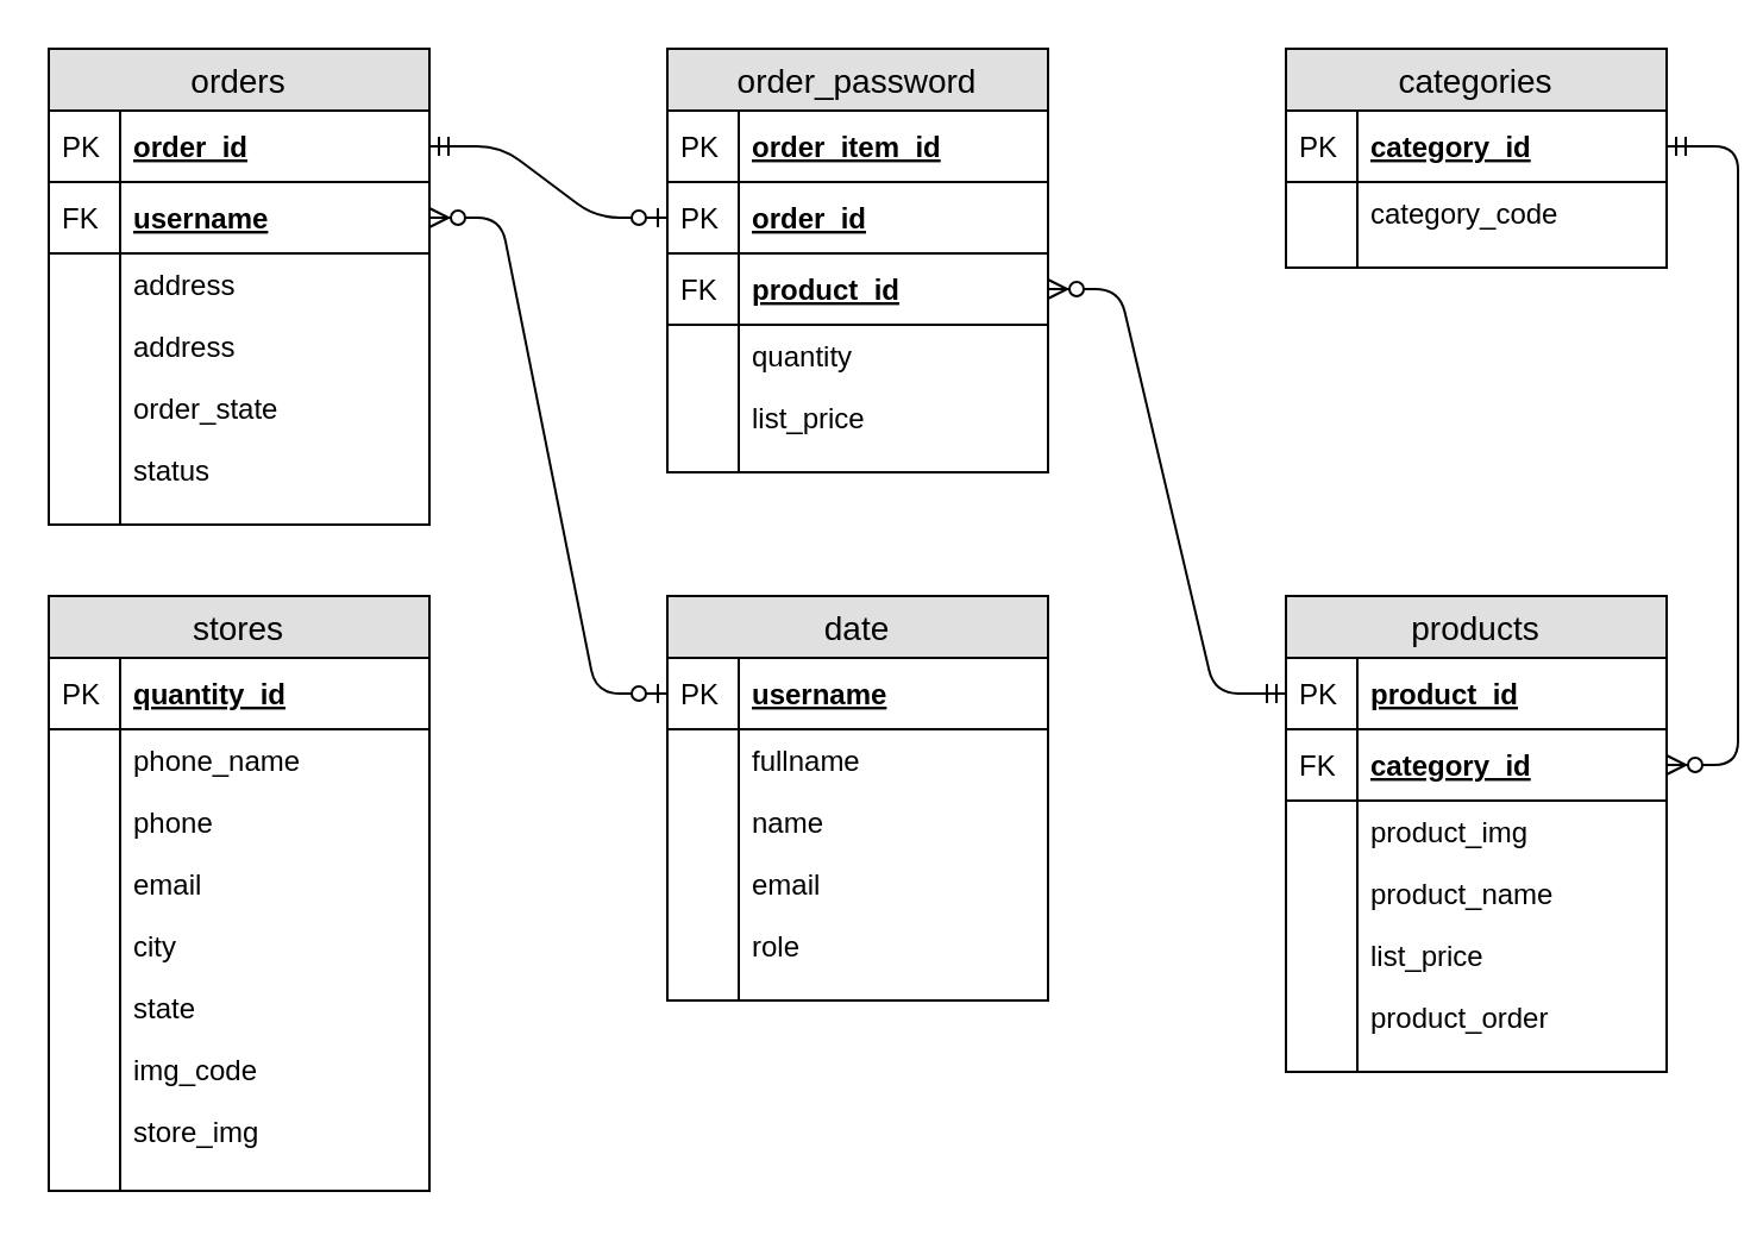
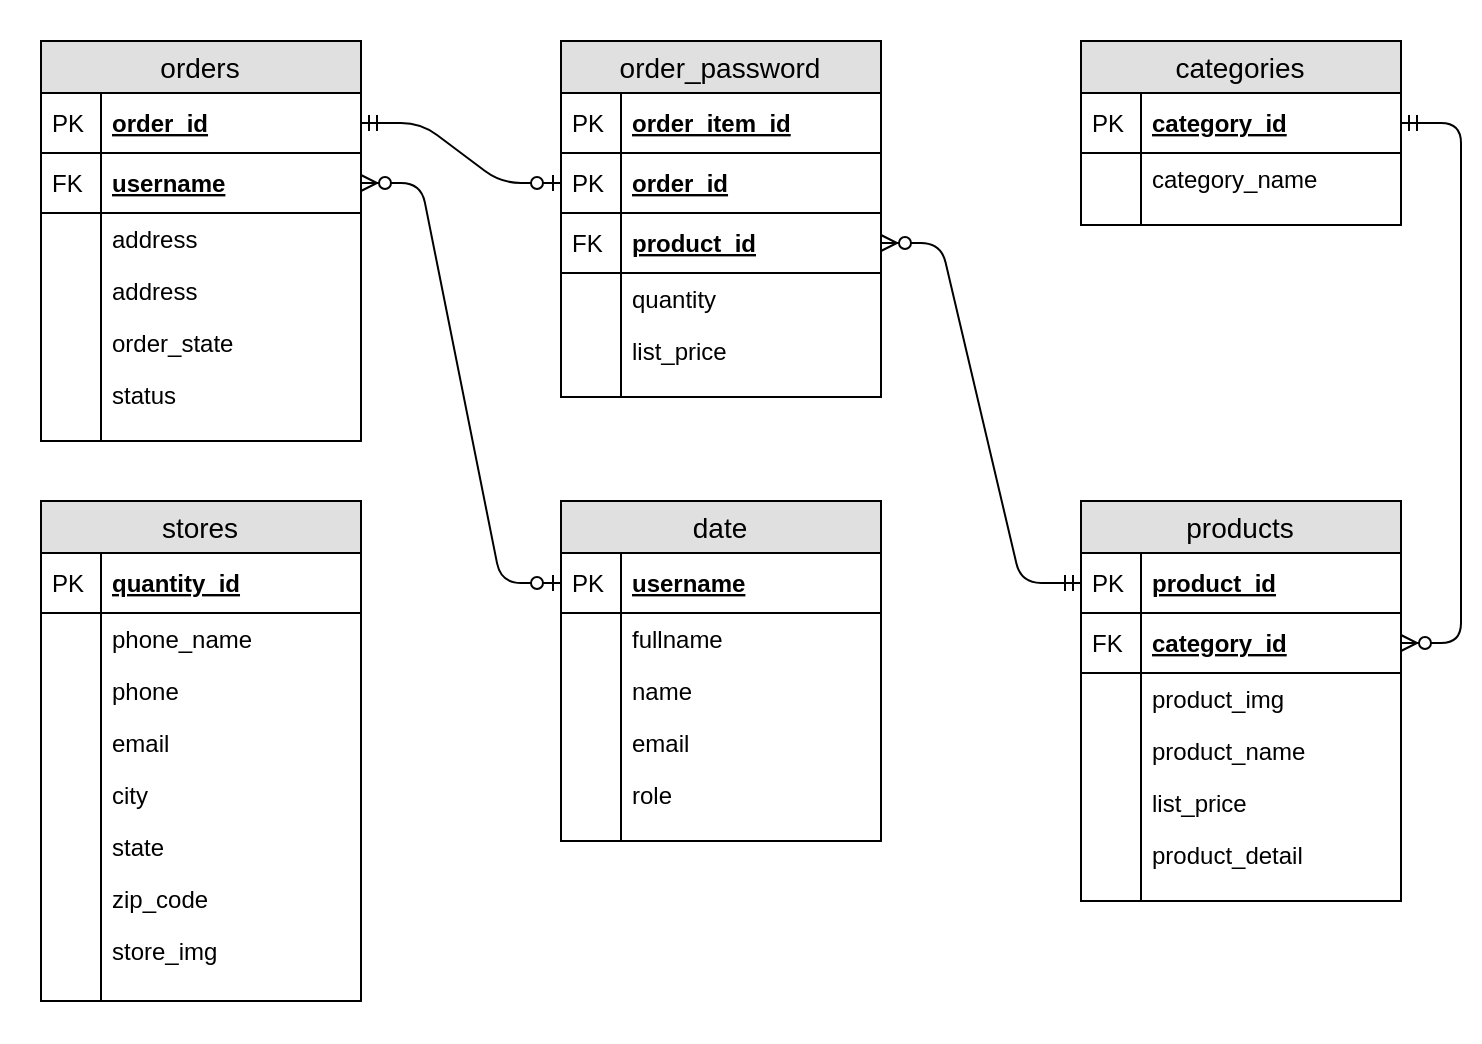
- <mxCell id="20" value="category_code" style="shape=partialRectangle;top=0;left=0;right=0;bottom=0;align=left;verticalAlign=top;fillColor=none;spacingLeft=34;spacingRight=4;overflow=hidden;rotatable=0;points=[[0,0.5],[1,0.5]];portConstraint=eastwest;dropTarget=0;fontSize=12;" parent="17" vertex="1"><mxGeometry y="56" width="160" height="26" as="geometry" /></mxCell>
+ <mxCell id="20" value="category_name" style="shape=partialRectangle;top=0;left=0;right=0;bottom=0;align=left;verticalAlign=top;fillColor=none;spacingLeft=34;spacingRight=4;overflow=hidden;rotatable=0;points=[[0,0.5],[1,0.5]];portConstraint=eastwest;dropTarget=0;fontSize=12;" parent="17" vertex="1"><mxGeometry y="56" width="160" height="26" as="geometry" /></mxCell>
- <mxCell id="13" value="product_order" style="shape=partialRectangle;top=0;left=0;right=0;bottom=0;align=left;verticalAlign=top;fillColor=none;spacingLeft=34;spacingRight=4;overflow=hidden;rotatable=0;points=[[0,0.5],[1,0.5]];portConstraint=eastwest;dropTarget=0;fontSize=12;" parent="2" vertex="1"><mxGeometry y="164" width="160" height="26" as="geometry" /></mxCell>
+ <mxCell id="13" value="product_detail" style="shape=partialRectangle;top=0;left=0;right=0;bottom=0;align=left;verticalAlign=top;fillColor=none;spacingLeft=34;spacingRight=4;overflow=hidden;rotatable=0;points=[[0,0.5],[1,0.5]];portConstraint=eastwest;dropTarget=0;fontSize=12;" parent="2" vertex="1"><mxGeometry y="164" width="160" height="26" as="geometry" /></mxCell>
- <mxCell id="78" value="img_code" style="shape=partialRectangle;top=0;left=0;right=0;bottom=0;align=left;verticalAlign=top;fillColor=none;spacingLeft=34;spacingRight=4;overflow=hidden;rotatable=0;points=[[0,0.5],[1,0.5]];portConstraint=eastwest;dropTarget=0;fontSize=12;" parent="65" vertex="1"><mxGeometry y="186" width="160" height="26" as="geometry" /></mxCell>
+ <mxCell id="78" value="zip_code" style="shape=partialRectangle;top=0;left=0;right=0;bottom=0;align=left;verticalAlign=top;fillColor=none;spacingLeft=34;spacingRight=4;overflow=hidden;rotatable=0;points=[[0,0.5],[1,0.5]];portConstraint=eastwest;dropTarget=0;fontSize=12;" parent="65" vertex="1"><mxGeometry y="186" width="160" height="26" as="geometry" /></mxCell>
